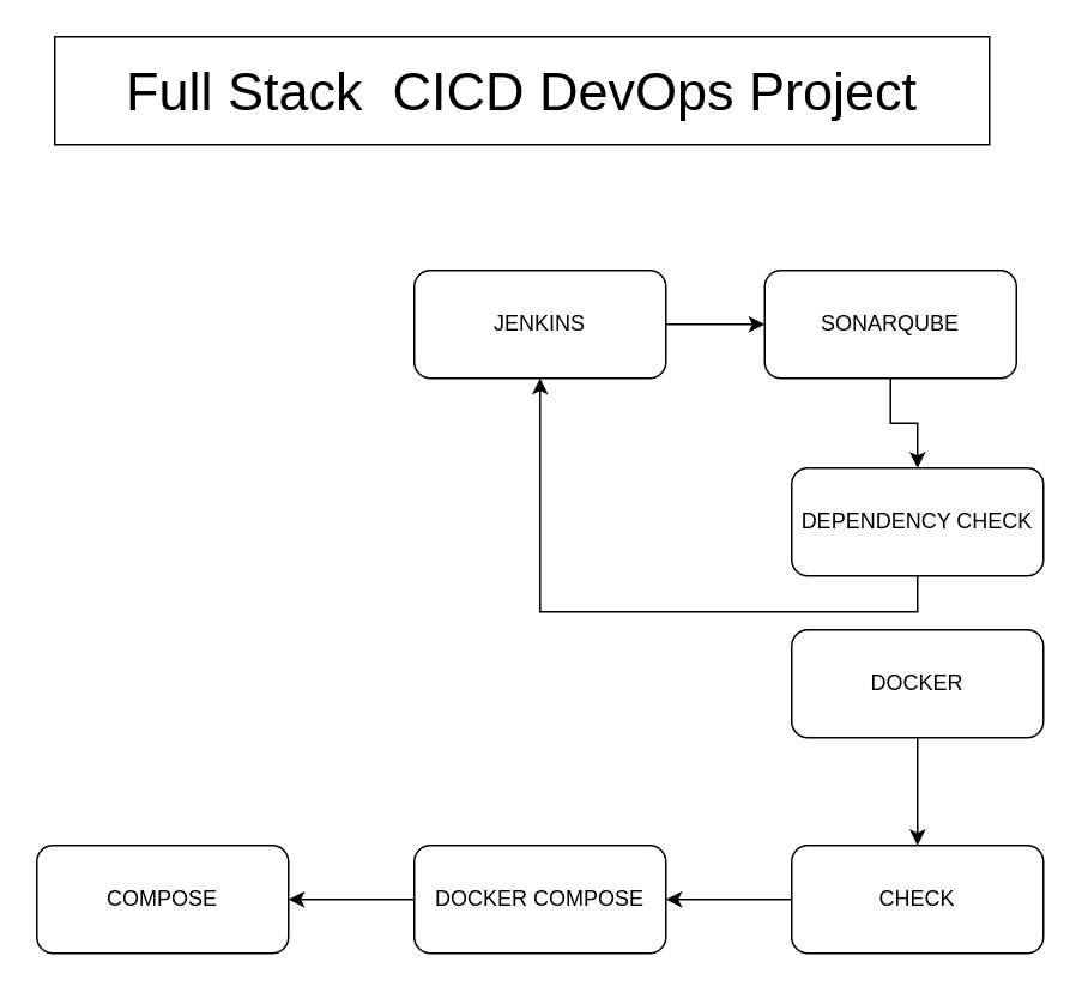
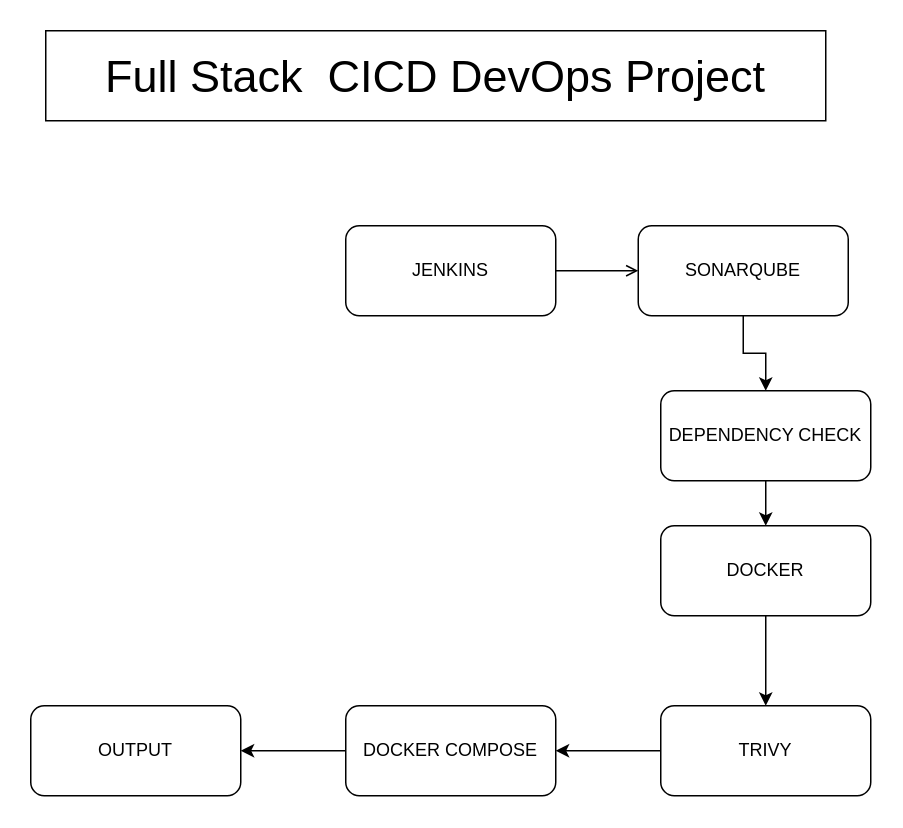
- <mxCell id="3" style="edgeStyle=orthogonalEdgeStyle;rounded=0;orthogonalLoop=1;jettySize=auto;html=1;" edge="1" parent="1" source="4" target="6"><mxGeometry relative="1" as="geometry" /></mxCell>
+ <mxCell id="3" style="edgeStyle=orthogonalEdgeStyle;rounded=0;orthogonalLoop=1;jettySize=auto;html=1;endArrow=open;" edge="1" parent="1" source="4" target="6"><mxGeometry relative="1" as="geometry" /></mxCell>
- <mxCell id="7" style="edgeStyle=orthogonalEdgeStyle;rounded=0;orthogonalLoop=1;jettySize=auto;html=1;exitX=0.5;exitY=1;exitDx=0;exitDy=0;" edge="1" parent="1" source="8" target="4"><mxGeometry relative="1" as="geometry" /></mxCell>
+ <mxCell id="7" style="edgeStyle=orthogonalEdgeStyle;rounded=0;orthogonalLoop=1;jettySize=auto;html=1;exitX=0.5;exitY=1;exitDx=0;exitDy=0;entryX=0.5;entryY=0;entryDx=0;entryDy=0;" edge="1" parent="1" source="8" target="10"><mxGeometry relative="1" as="geometry" /></mxCell>
- <mxCell id="15" value="COMPOSE" style="rounded=1;whiteSpace=wrap;html=1;" vertex="1" parent="1"><mxGeometry x="20" y="470" width="140" height="60" as="geometry" /></mxCell>
+ <mxCell id="15" value="OUTPUT" style="rounded=1;whiteSpace=wrap;html=1;" vertex="1" parent="1"><mxGeometry x="20" y="470" width="140" height="60" as="geometry" /></mxCell>
- <mxCell id="12" value="CHECK" style="rounded=1;whiteSpace=wrap;html=1;" vertex="1" parent="1"><mxGeometry x="440" y="470" width="140" height="60" as="geometry" /></mxCell>
+ <mxCell id="12" value="TRIVY" style="rounded=1;whiteSpace=wrap;html=1;" vertex="1" parent="1"><mxGeometry x="440" y="470" width="140" height="60" as="geometry" /></mxCell>
